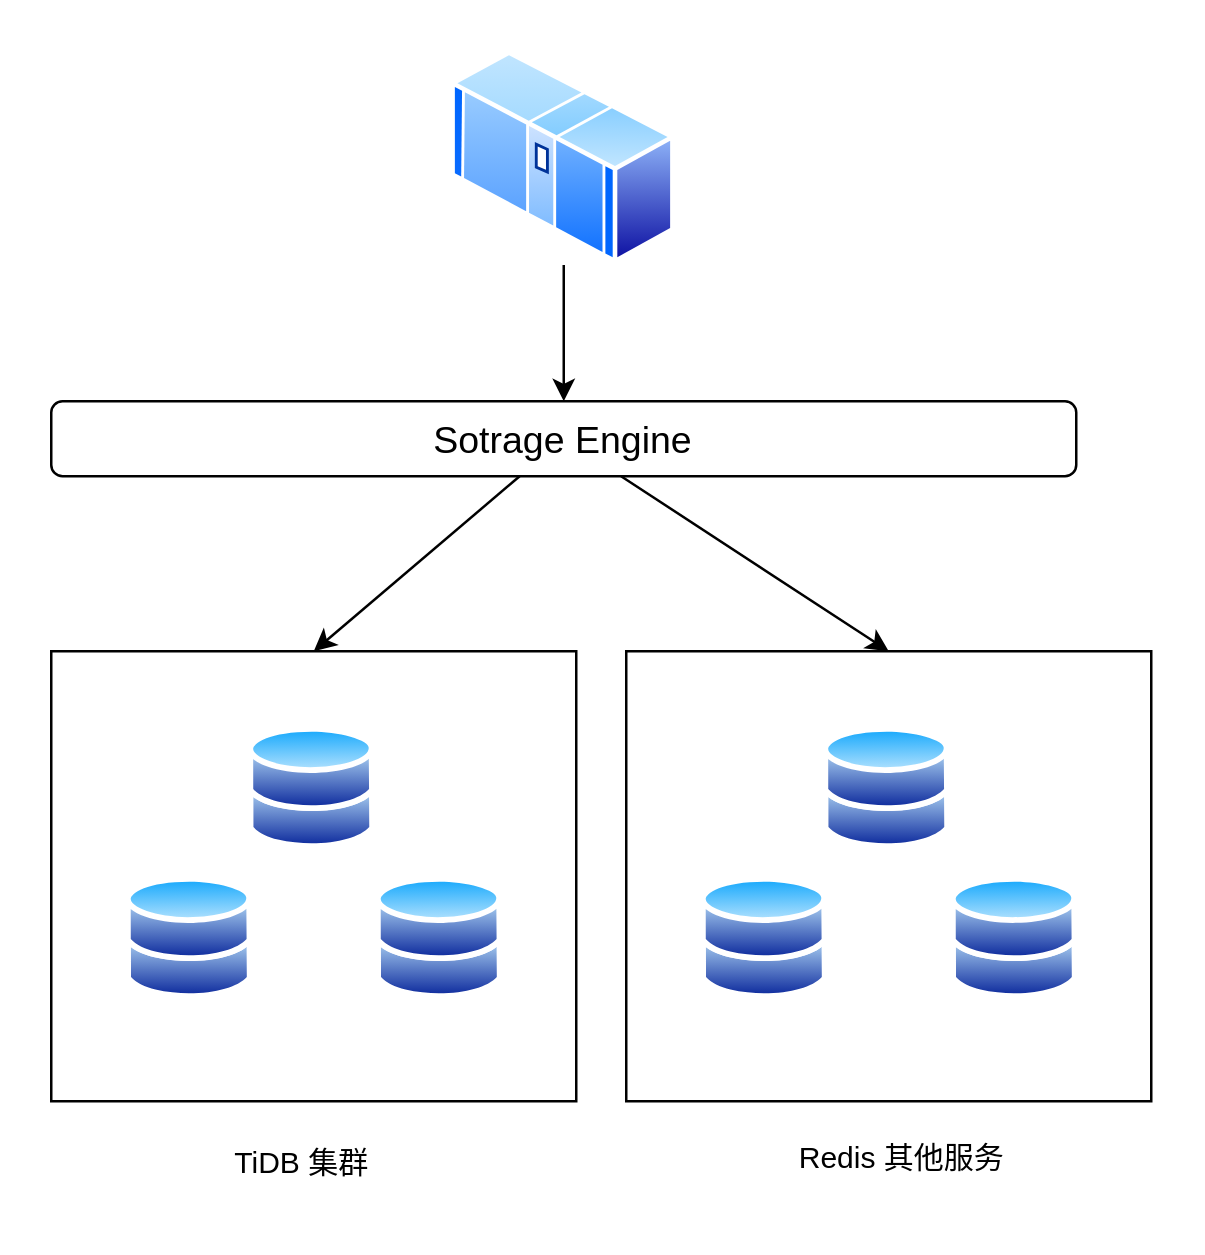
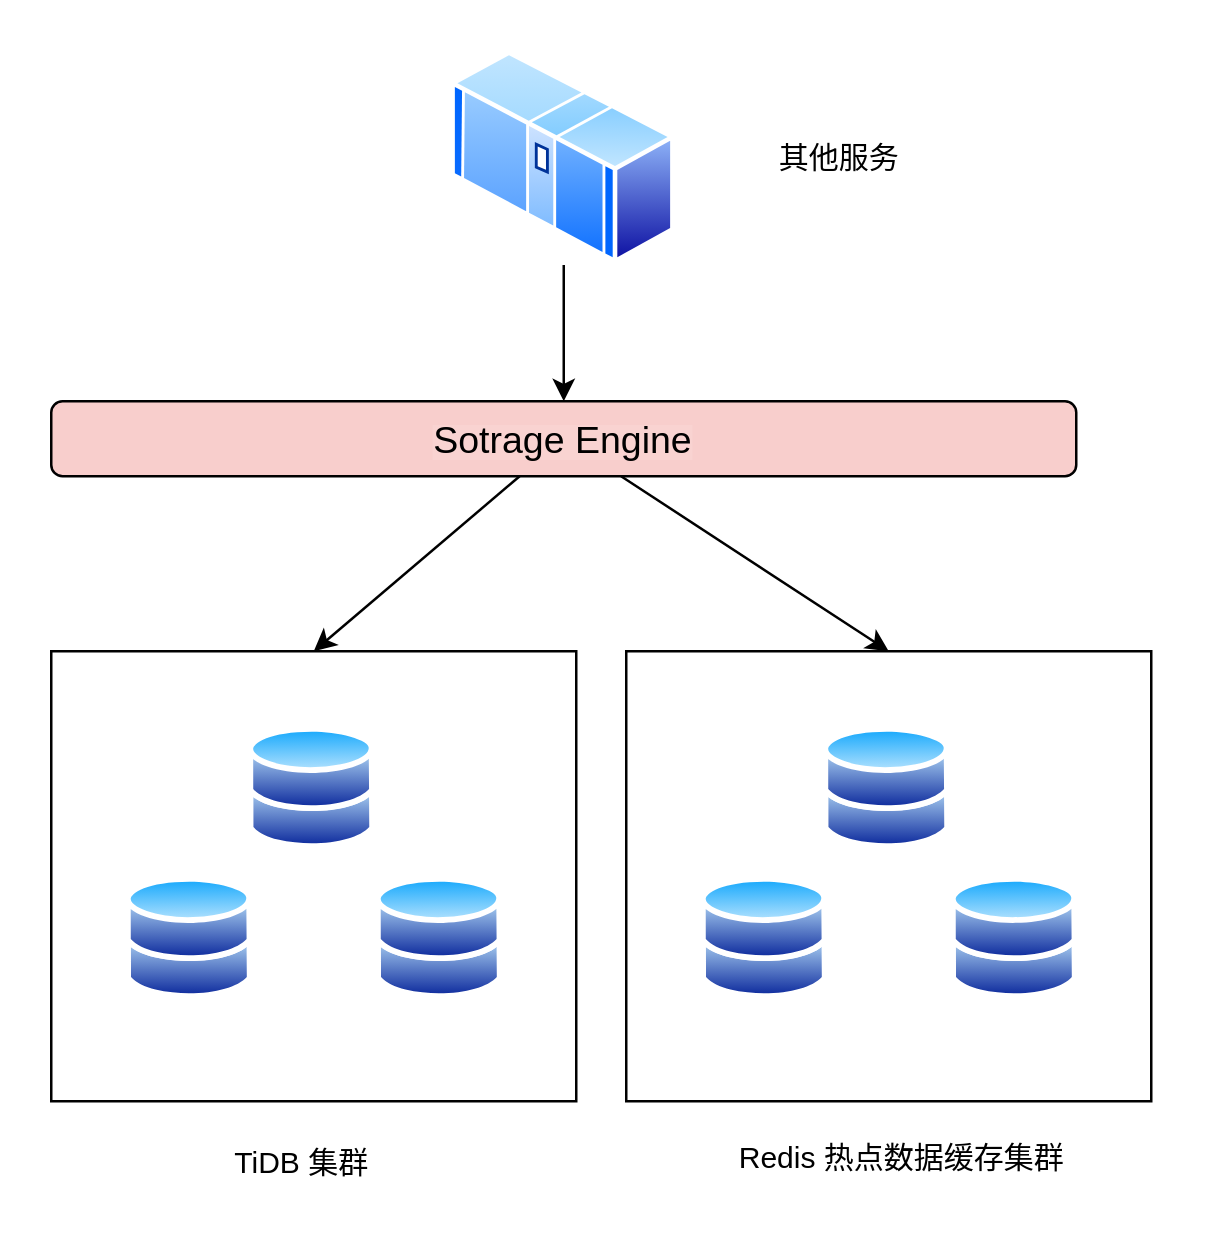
+ <mxCell id="5" value="其他服务" style="text;html=1;align=center;verticalAlign=middle;resizable=0;points=[];autosize=1;strokeColor=none;fillColor=none;" vertex="1" parent="1"><mxGeometry x="300" y="47.75" width="70" height="30" as="geometry" /></mxCell>
- <mxCell id="8" value="&lt;span style=&quot;background-color: rgba(255, 255, 255, 0.1);&quot;&gt;&lt;font style=&quot;font-size: 15px;&quot;&gt;Sotrage Engine&lt;/font&gt;&lt;/span&gt;" style="rounded=1;whiteSpace=wrap;html=1;" vertex="1" parent="1"><mxGeometry x="20" y="160" width="410" height="30" as="geometry" /></mxCell>
+ <mxCell id="8" value="&lt;span style=&quot;background-color: rgba(255, 255, 255, 0.1);&quot;&gt;&lt;font style=&quot;font-size: 15px;&quot;&gt;Sotrage Engine&lt;/font&gt;&lt;/span&gt;" style="rounded=1;whiteSpace=wrap;html=1;fillColor=#f8cecc;" vertex="1" parent="1"><mxGeometry x="20" y="160" width="410" height="30" as="geometry" /></mxCell>
- <mxCell id="17" value="Redis 其他服务" style="text;html=1;align=center;verticalAlign=middle;resizable=0;points=[];autosize=1;strokeColor=none;fillColor=none;" vertex="1" parent="1"><mxGeometry x="285" y="448" width="150" height="30" as="geometry" /></mxCell>
+ <mxCell id="17" value="Redis 热点数据缓存集群" style="text;html=1;align=center;verticalAlign=middle;resizable=0;points=[];autosize=1;strokeColor=none;fillColor=none;" vertex="1" parent="1"><mxGeometry x="285" y="448" width="150" height="30" as="geometry" /></mxCell>
